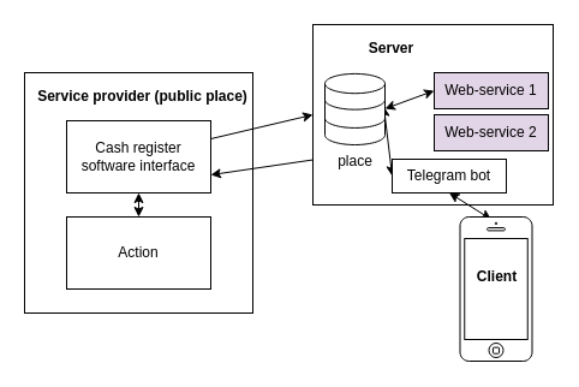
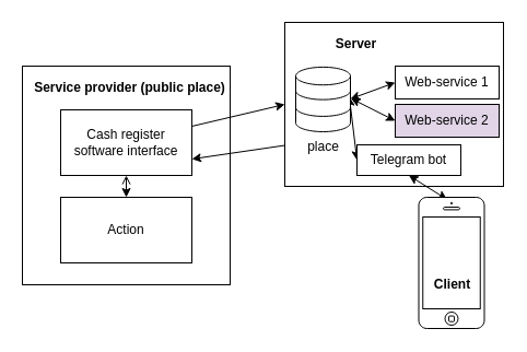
- <mxCell id="20" value="Web-service 1" style="rounded=0;whiteSpace=wrap;html=1;fillColor=#e1d5e7;" vertex="1" parent="1"><mxGeometry x="361" y="60" width="95" height="30" as="geometry" /></mxCell>
+ <mxCell id="20" value="Web-service 1" style="rounded=0;whiteSpace=wrap;html=1;" vertex="1" parent="1"><mxGeometry x="361" y="60" width="95" height="30" as="geometry" /></mxCell>
+ <mxCell id="17" style="edgeStyle=none;rounded=0;orthogonalLoop=1;jettySize=auto;html=1;exitX=0;exitY=0.5;exitDx=0;exitDy=0;entryX=1.011;entryY=0.485;entryDx=0;entryDy=0;entryPerimeter=0;startArrow=classic;startFill=1;endArrow=classic;endFill=1;fontSize=12;" edge="1" parent="1" source="18" target="14"><mxGeometry relative="1" as="geometry" /></mxCell>
- <mxCell id="5" style="edgeStyle=orthogonalEdgeStyle;rounded=0;orthogonalLoop=1;jettySize=auto;html=1;exitX=0.5;exitY=0;exitDx=0;exitDy=0;entryX=0.5;entryY=1;entryDx=0;entryDy=0;startArrow=classic;startFill=1;" edge="1" parent="1" source="6" target="3"><mxGeometry relative="1" as="geometry" /></mxCell>
+ <mxCell id="5" style="edgeStyle=orthogonalEdgeStyle;rounded=0;orthogonalLoop=1;jettySize=auto;html=1;exitX=0.5;exitY=0;exitDx=0;exitDy=0;entryX=0.5;entryY=1;entryDx=0;entryDy=0;startArrow=classic;startFill=1;endArrow=open;" edge="1" parent="1" source="6" target="3"><mxGeometry relative="1" as="geometry" /></mxCell>
- <mxCell id="16" value="Client" style="text;html=1;align=center;verticalAlign=middle;resizable=0;points=[];autosize=1;fontStyle=1;fontSize=12;" vertex="1" parent="1"><mxGeometry x="387.5" y="220" width="50" height="20" as="geometry" /></mxCell>
+ <mxCell id="16" value="Client" style="text;html=1;align=center;verticalAlign=middle;resizable=0;points=[];autosize=1;fontStyle=1;fontSize=12;" vertex="1" parent="1"><mxGeometry x="387.5" y="250" width="50" height="20" as="geometry" /></mxCell>
